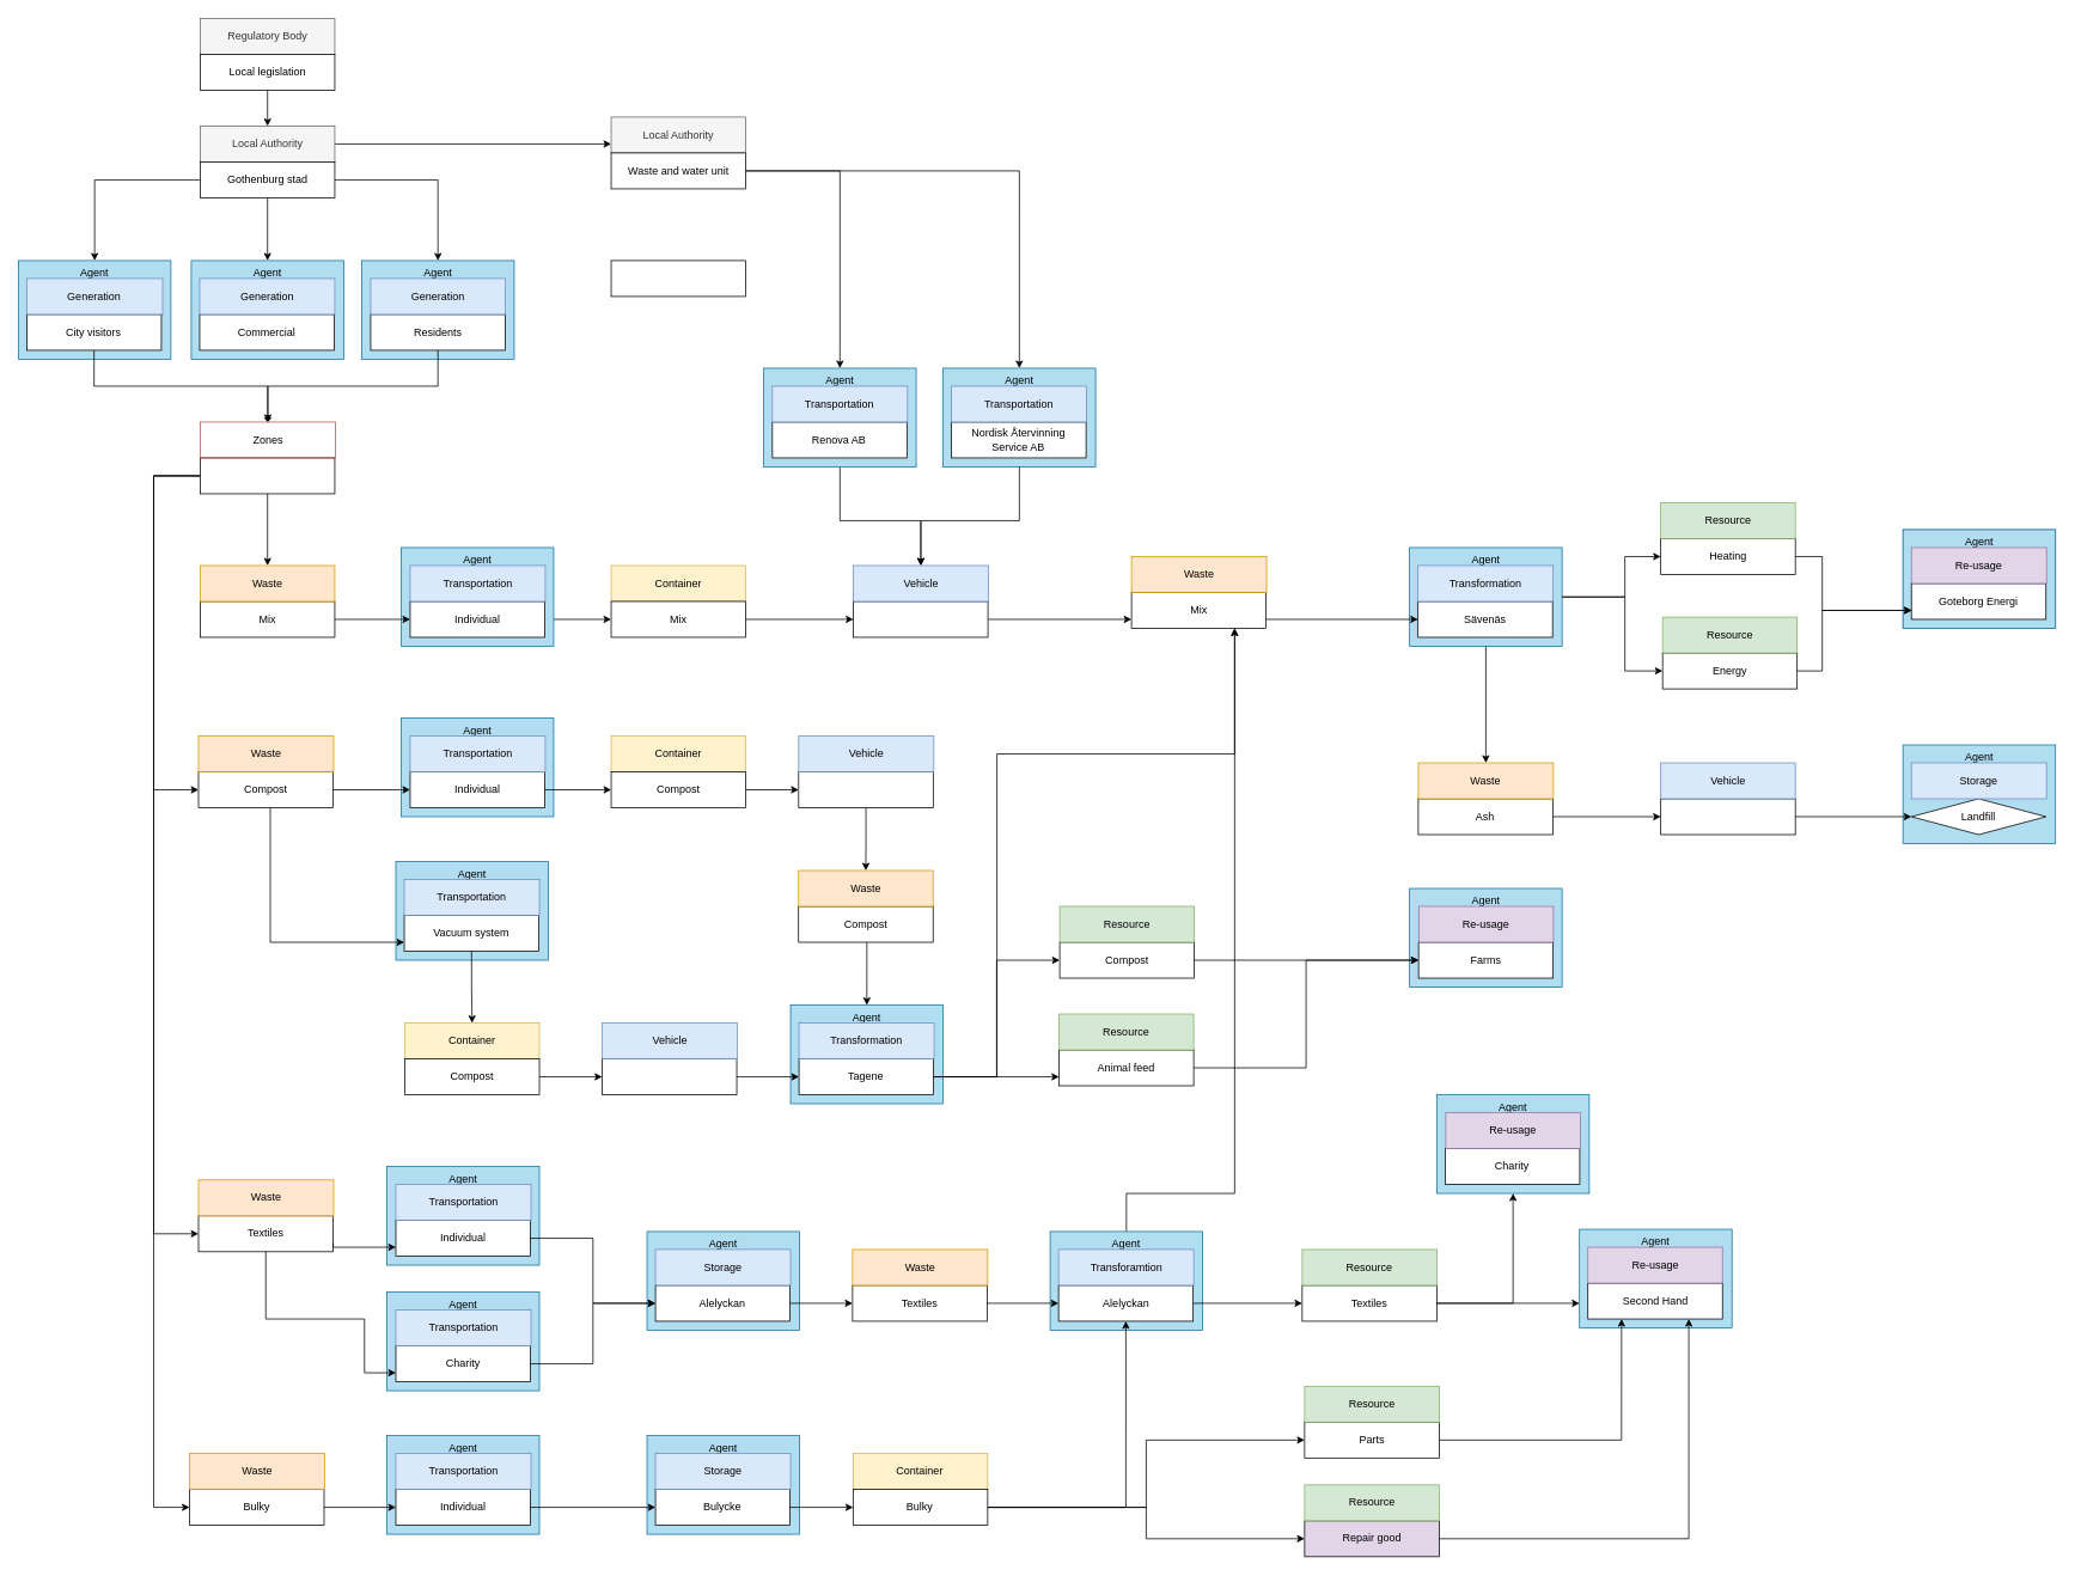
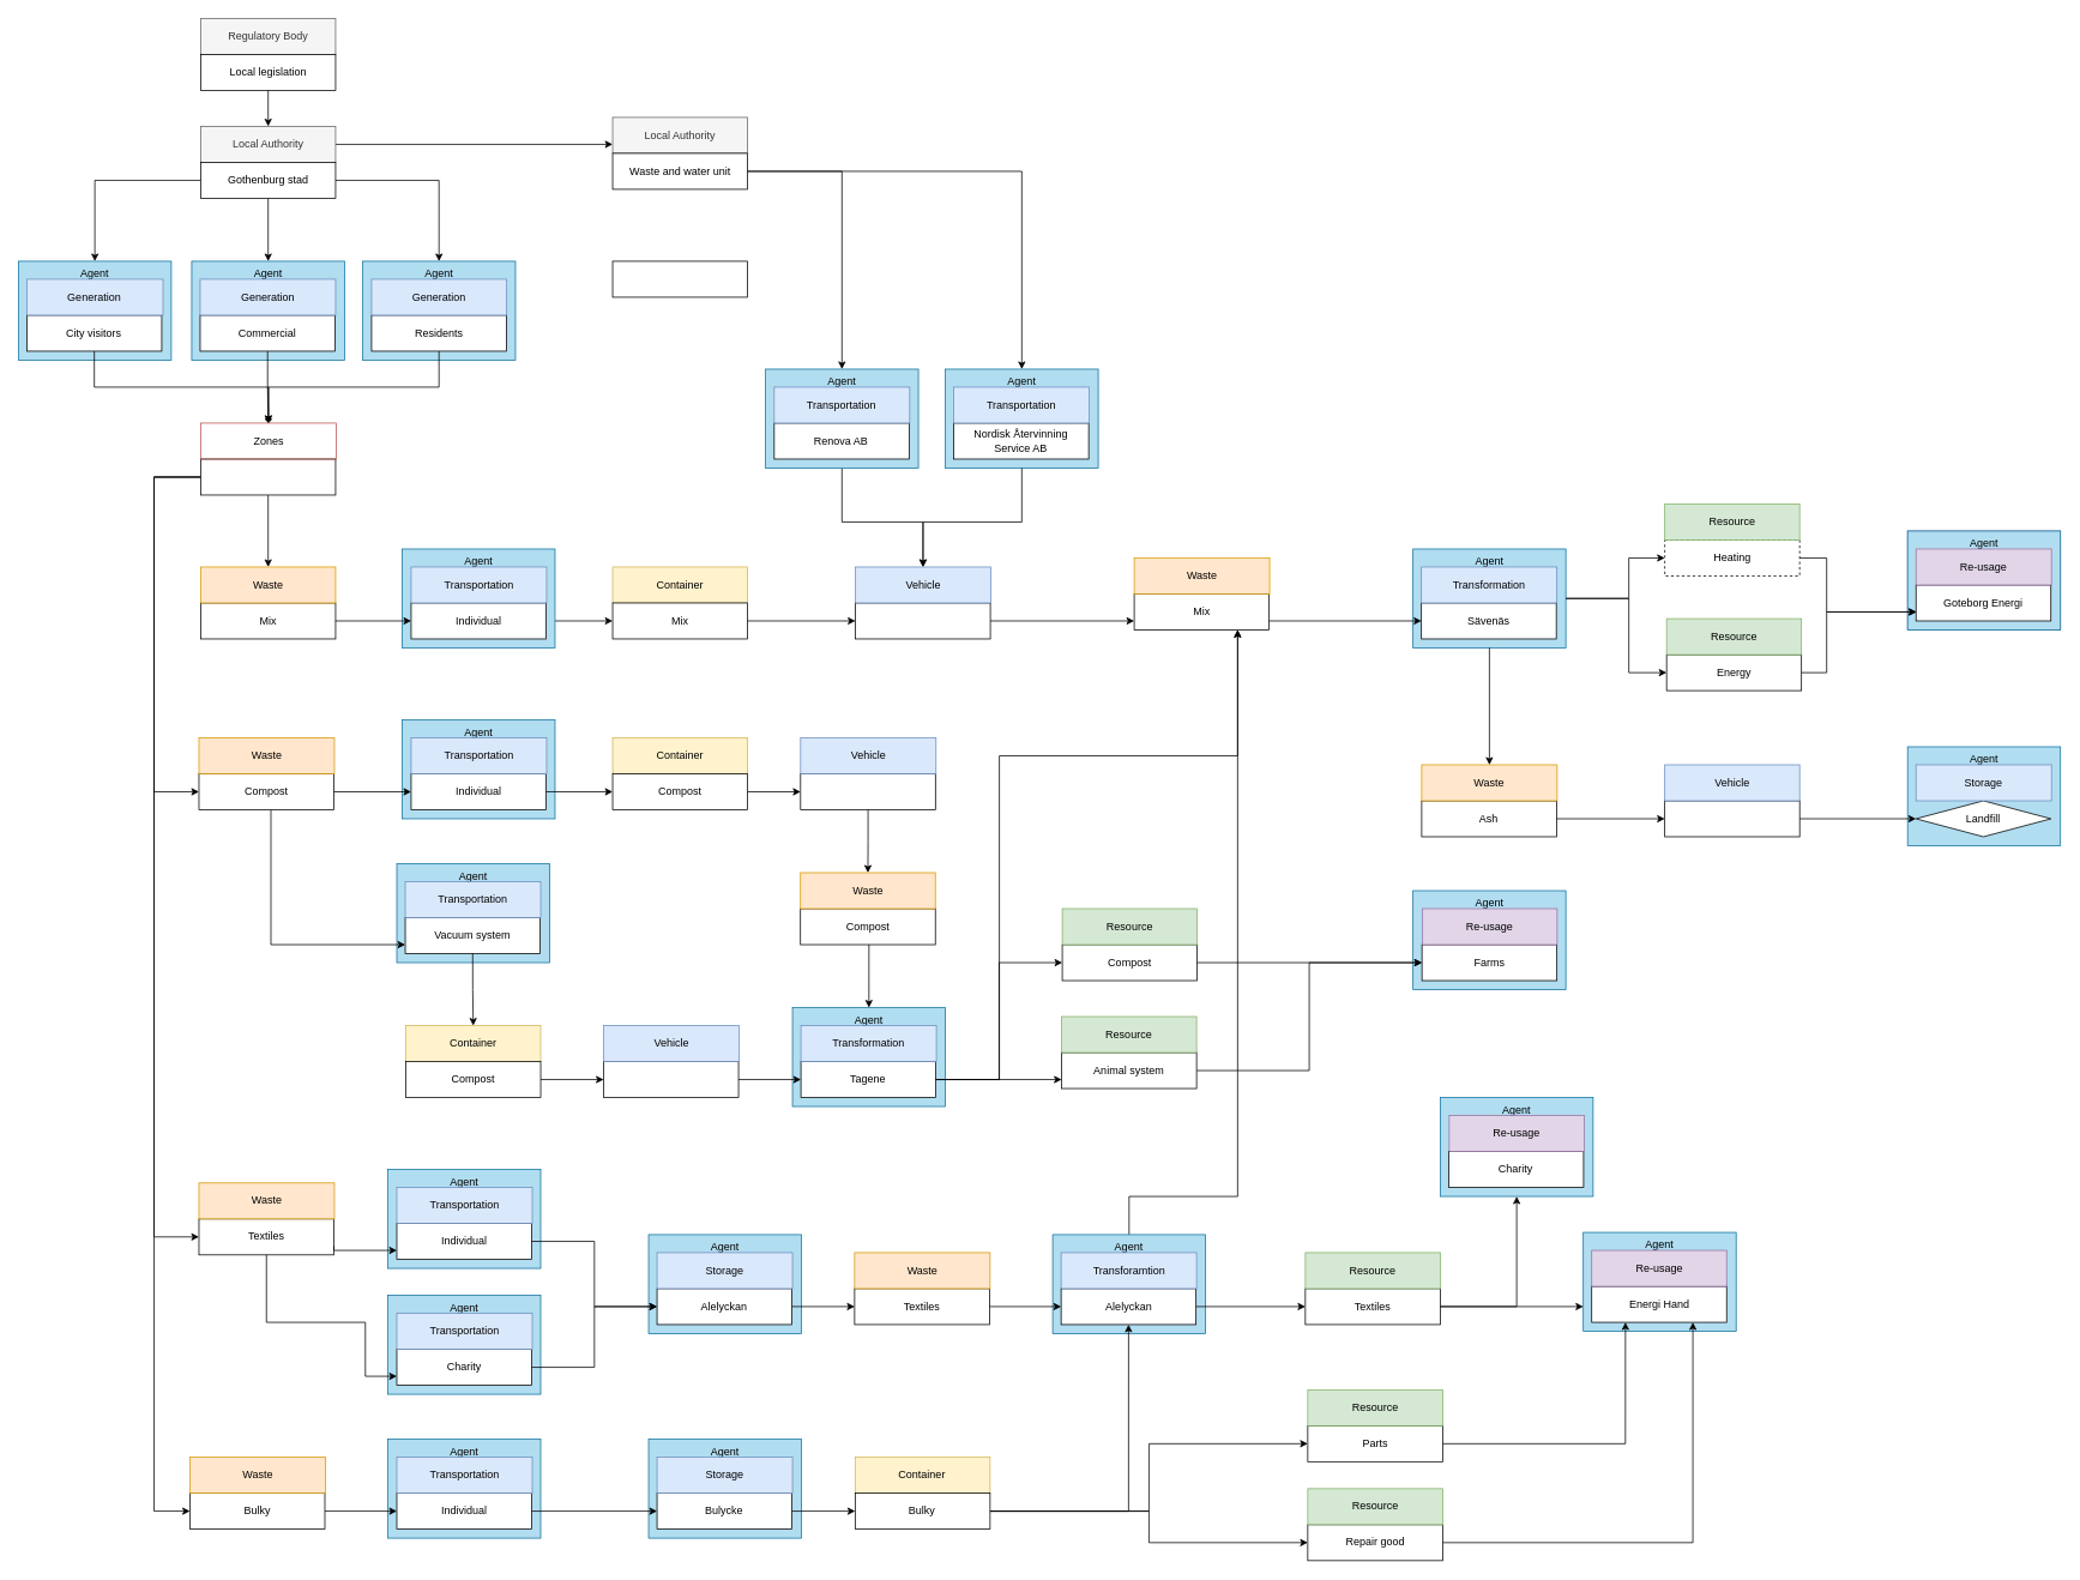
+ <mxCell id="22" style="edgeStyle=orthogonalEdgeStyle;rounded=0;orthogonalLoop=1;jettySize=auto;html=1;entryX=0.5;entryY=0;entryDx=0;entryDy=0;" parent="1" source="23" edge="1" target="30"><mxGeometry relative="1" as="geometry"><mxPoint x="297.09" y="450" as="targetPoint" /></mxGeometry></mxCell>
- <mxCell id="115" value="Heating" style="rounded=0;whiteSpace=wrap;html=1;" parent="1" vertex="1"><mxGeometry x="1850.78" y="600" width="150" height="40" as="geometry" /></mxCell>
+ <mxCell id="115" value="Heating" style="rounded=0;whiteSpace=wrap;html=1;dashed=1;" parent="1" vertex="1"><mxGeometry x="1850.78" y="600" width="150" height="40" as="geometry" /></mxCell>
- <mxCell id="158" value="Animal feed" style="rounded=0;whiteSpace=wrap;html=1;" parent="1" vertex="1"><mxGeometry x="1180.13" y="1170" width="150" height="40" as="geometry" /></mxCell>
+ <mxCell id="158" value="Animal system" style="rounded=0;whiteSpace=wrap;html=1;" parent="1" vertex="1"><mxGeometry x="1180.13" y="1170" width="150" height="40" as="geometry" /></mxCell>
- <mxCell id="97" value="&lt;div style=&quot;text-align: left&quot;&gt;Second Hand&lt;/div&gt;" style="rounded=0;whiteSpace=wrap;html=1;" parent="95" vertex="1"><mxGeometry x="9.38" y="60" width="150" height="40" as="geometry" /></mxCell>
+ <mxCell id="97" value="&lt;div style=&quot;text-align: left&quot;&gt;Energi Hand&lt;/div&gt;" style="rounded=0;whiteSpace=wrap;html=1;" parent="95" vertex="1"><mxGeometry x="9.38" y="60" width="150" height="40" as="geometry" /></mxCell>
- <mxCell id="206" value="Repair good" style="rounded=0;whiteSpace=wrap;html=1;fillColor=#e1d5e7;" parent="1" vertex="1"><mxGeometry x="1453.78" y="1695" width="150" height="40" as="geometry" /></mxCell>
+ <mxCell id="206" value="Repair good" style="rounded=0;whiteSpace=wrap;html=1;" parent="1" vertex="1"><mxGeometry x="1453.78" y="1695" width="150" height="40" as="geometry" /></mxCell>
